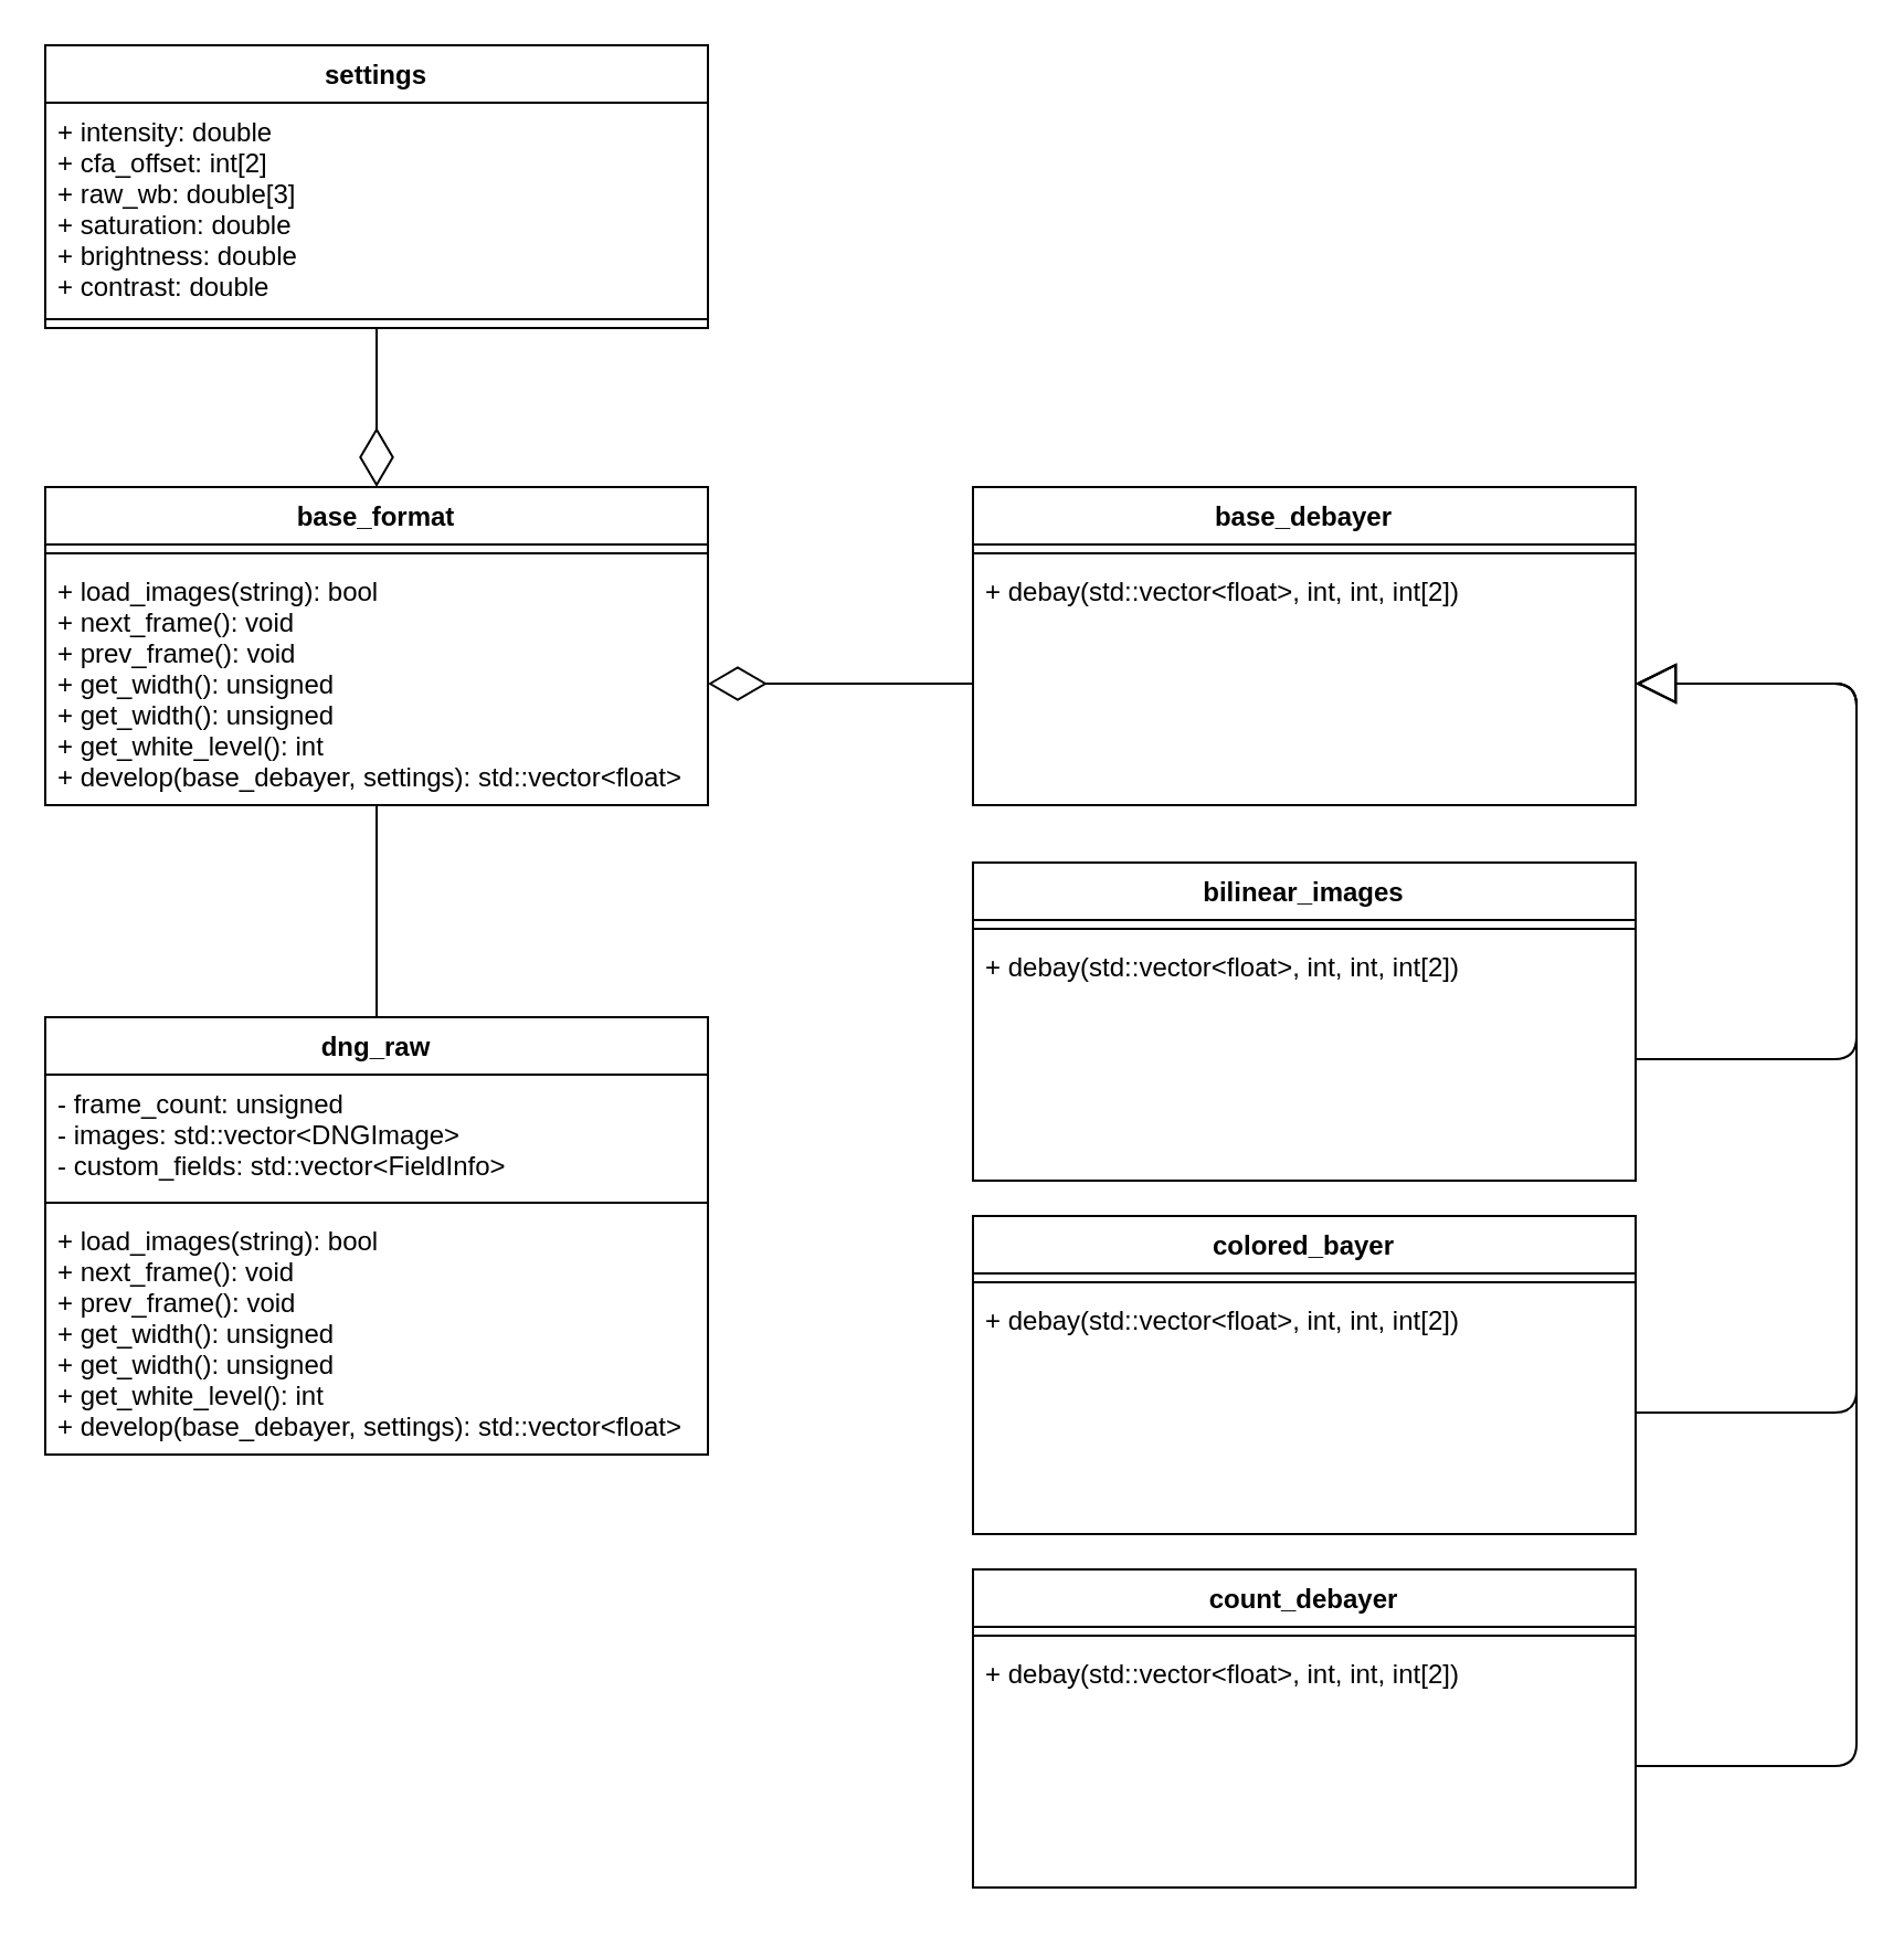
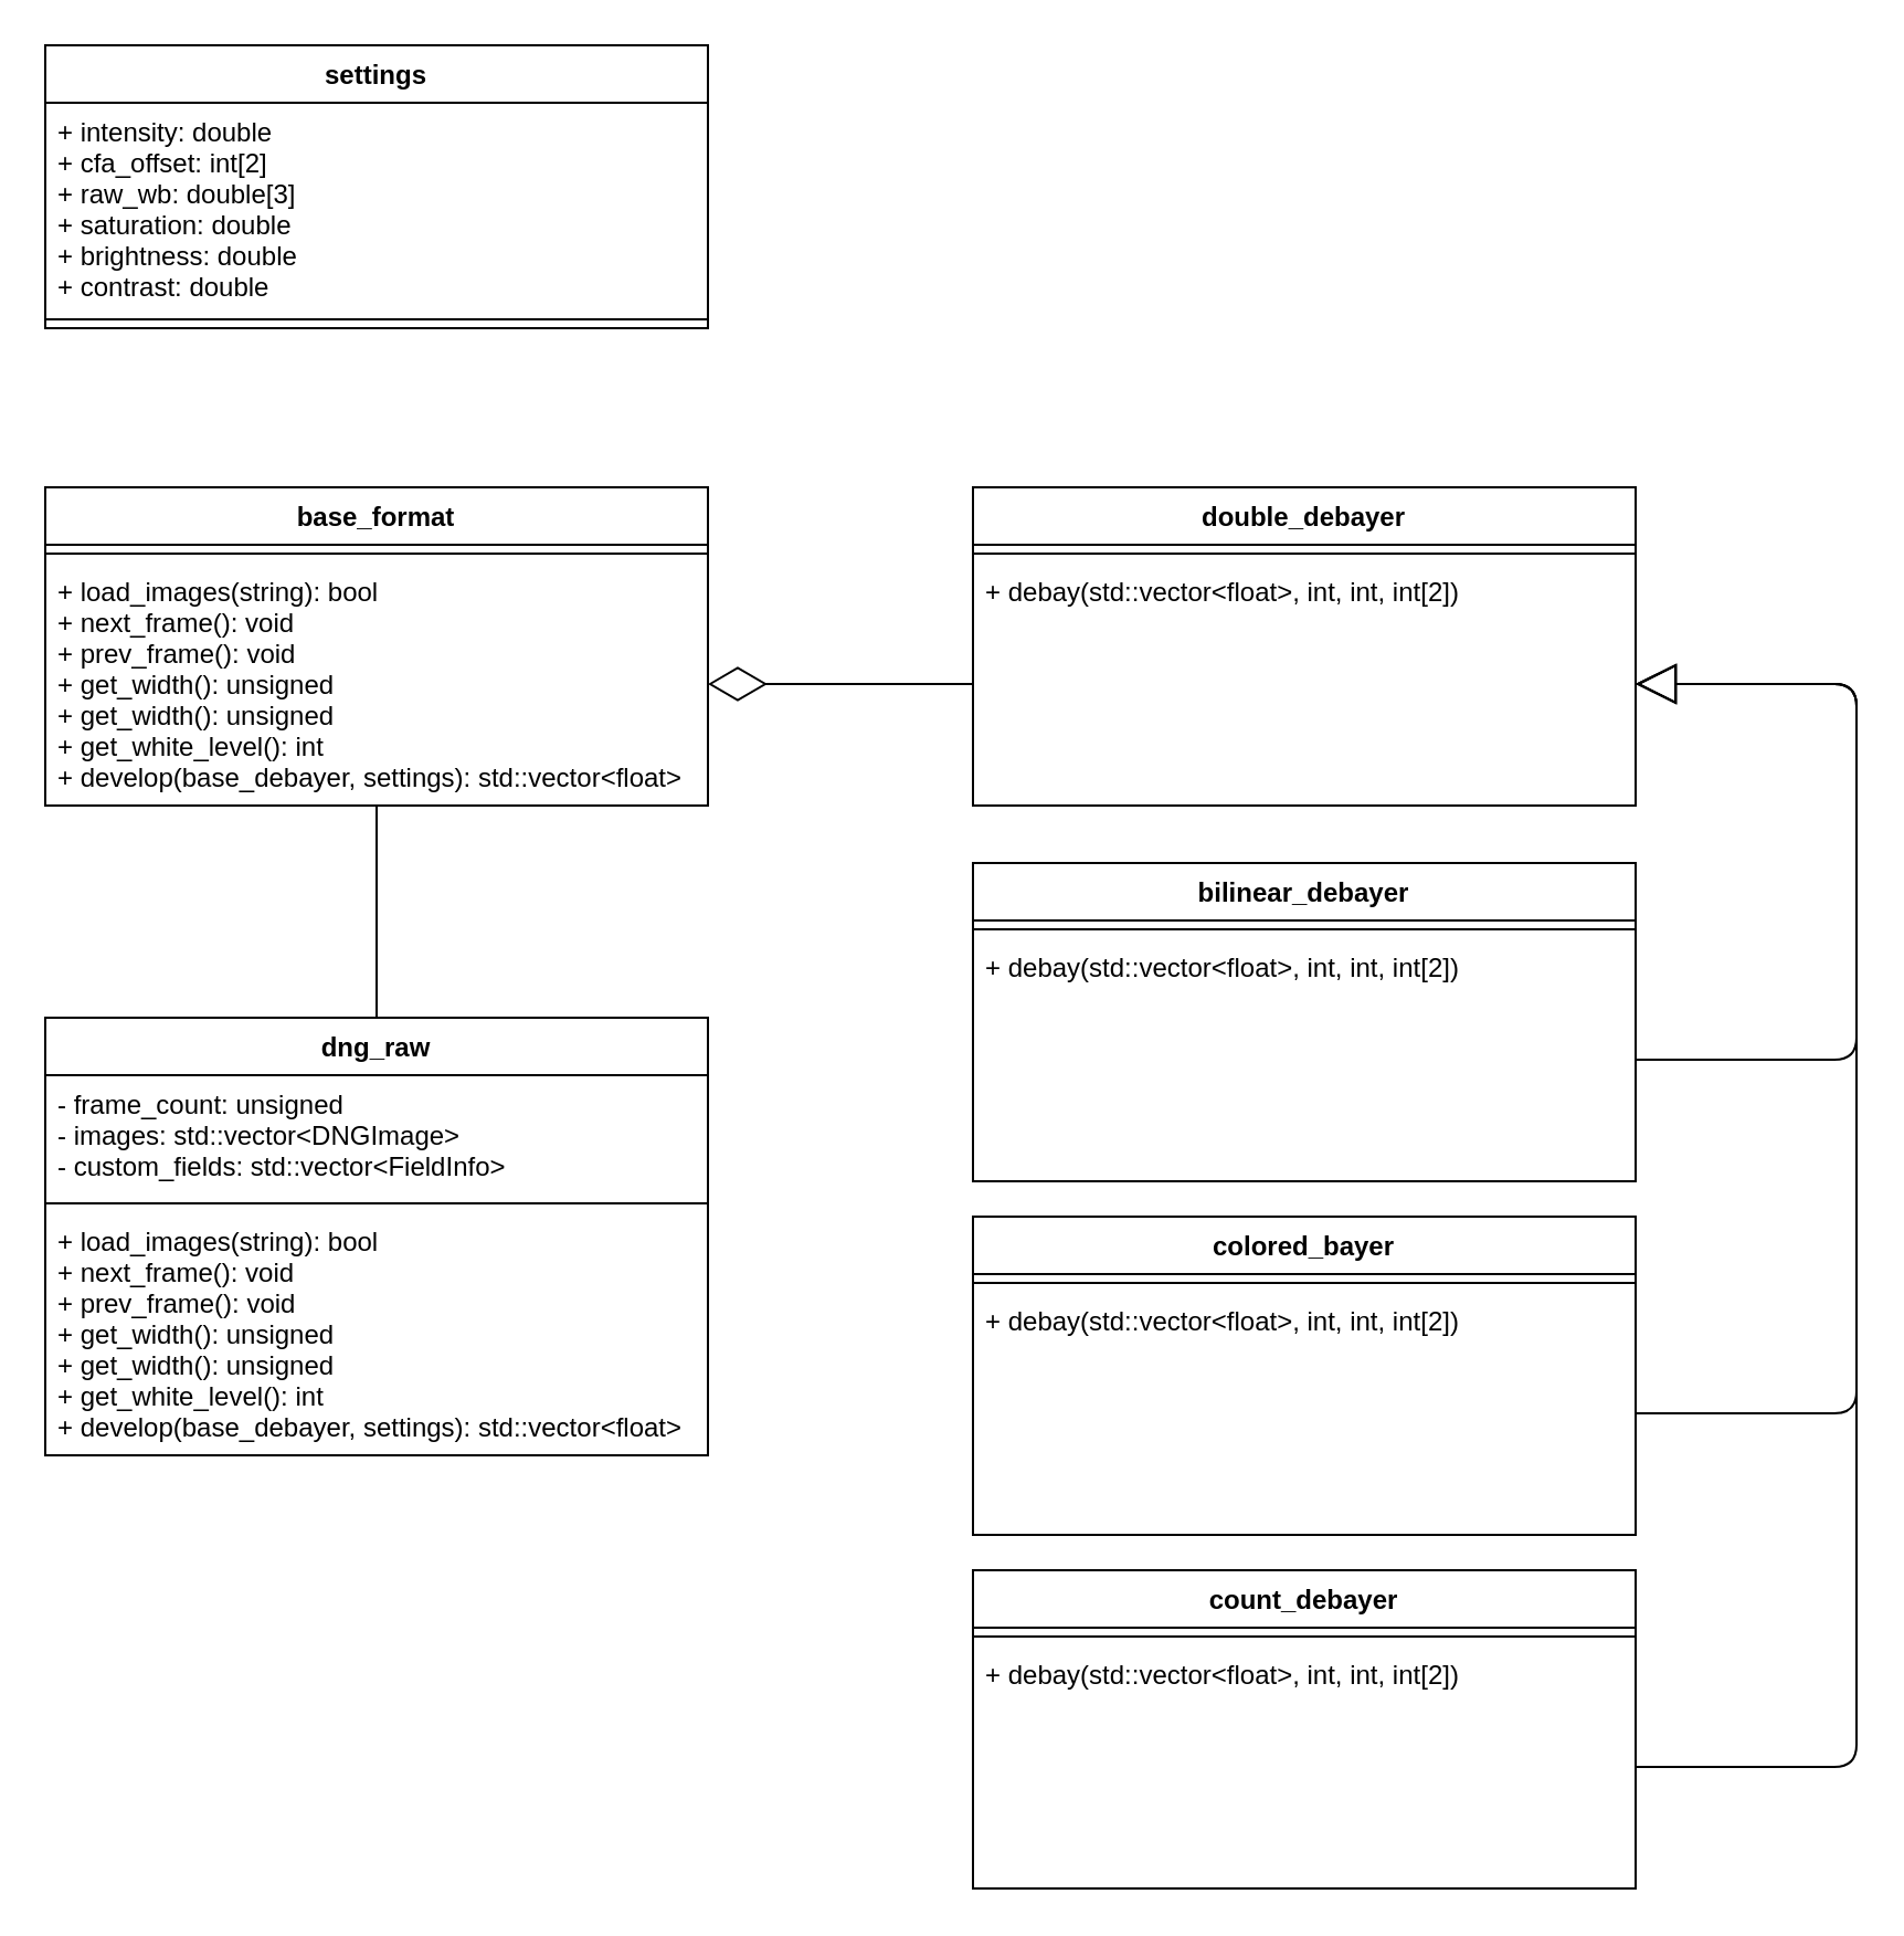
- <mxCell id="26" value="" style="endArrow=diamondThin;endFill=0;endSize=24;html=1;exitX=0.5;exitY=1;exitDx=0;exitDy=0;" parent="1" source="27" target="2" edge="1"><mxGeometry width="160" relative="1" as="geometry"><mxPoint x="-40" y="240" as="sourcePoint" /><mxPoint x="320" y="319" as="targetPoint" /></mxGeometry></mxCell>
- <mxCell id="10" value="base_debayer" style="swimlane;fontStyle=1;align=center;verticalAlign=top;childLayout=stackLayout;horizontal=1;startSize=26;horizontalStack=0;resizeParent=1;resizeParentMax=0;resizeLast=0;collapsible=1;marginBottom=0;" parent="1" vertex="1"><mxGeometry x="440" y="220" width="300" height="144" as="geometry" /></mxCell>
+ <mxCell id="10" value="double_debayer" style="swimlane;fontStyle=1;align=center;verticalAlign=top;childLayout=stackLayout;horizontal=1;startSize=26;horizontalStack=0;resizeParent=1;resizeParentMax=0;resizeLast=0;collapsible=1;marginBottom=0;" parent="1" vertex="1"><mxGeometry x="440" y="220" width="300" height="144" as="geometry" /></mxCell>
- <mxCell id="14" value="bilinear_images&#10;" style="swimlane;fontStyle=1;align=center;verticalAlign=top;childLayout=stackLayout;horizontal=1;startSize=26;horizontalStack=0;resizeParent=1;resizeParentMax=0;resizeLast=0;collapsible=1;marginBottom=0;" parent="1" vertex="1"><mxGeometry x="440" y="390" width="300" height="144" as="geometry" /></mxCell>
+ <mxCell id="14" value="bilinear_debayer&#10;" style="swimlane;fontStyle=1;align=center;verticalAlign=top;childLayout=stackLayout;horizontal=1;startSize=26;horizontalStack=0;resizeParent=1;resizeParentMax=0;resizeLast=0;collapsible=1;marginBottom=0;" parent="1" vertex="1"><mxGeometry x="440" y="390" width="300" height="144" as="geometry" /></mxCell>
